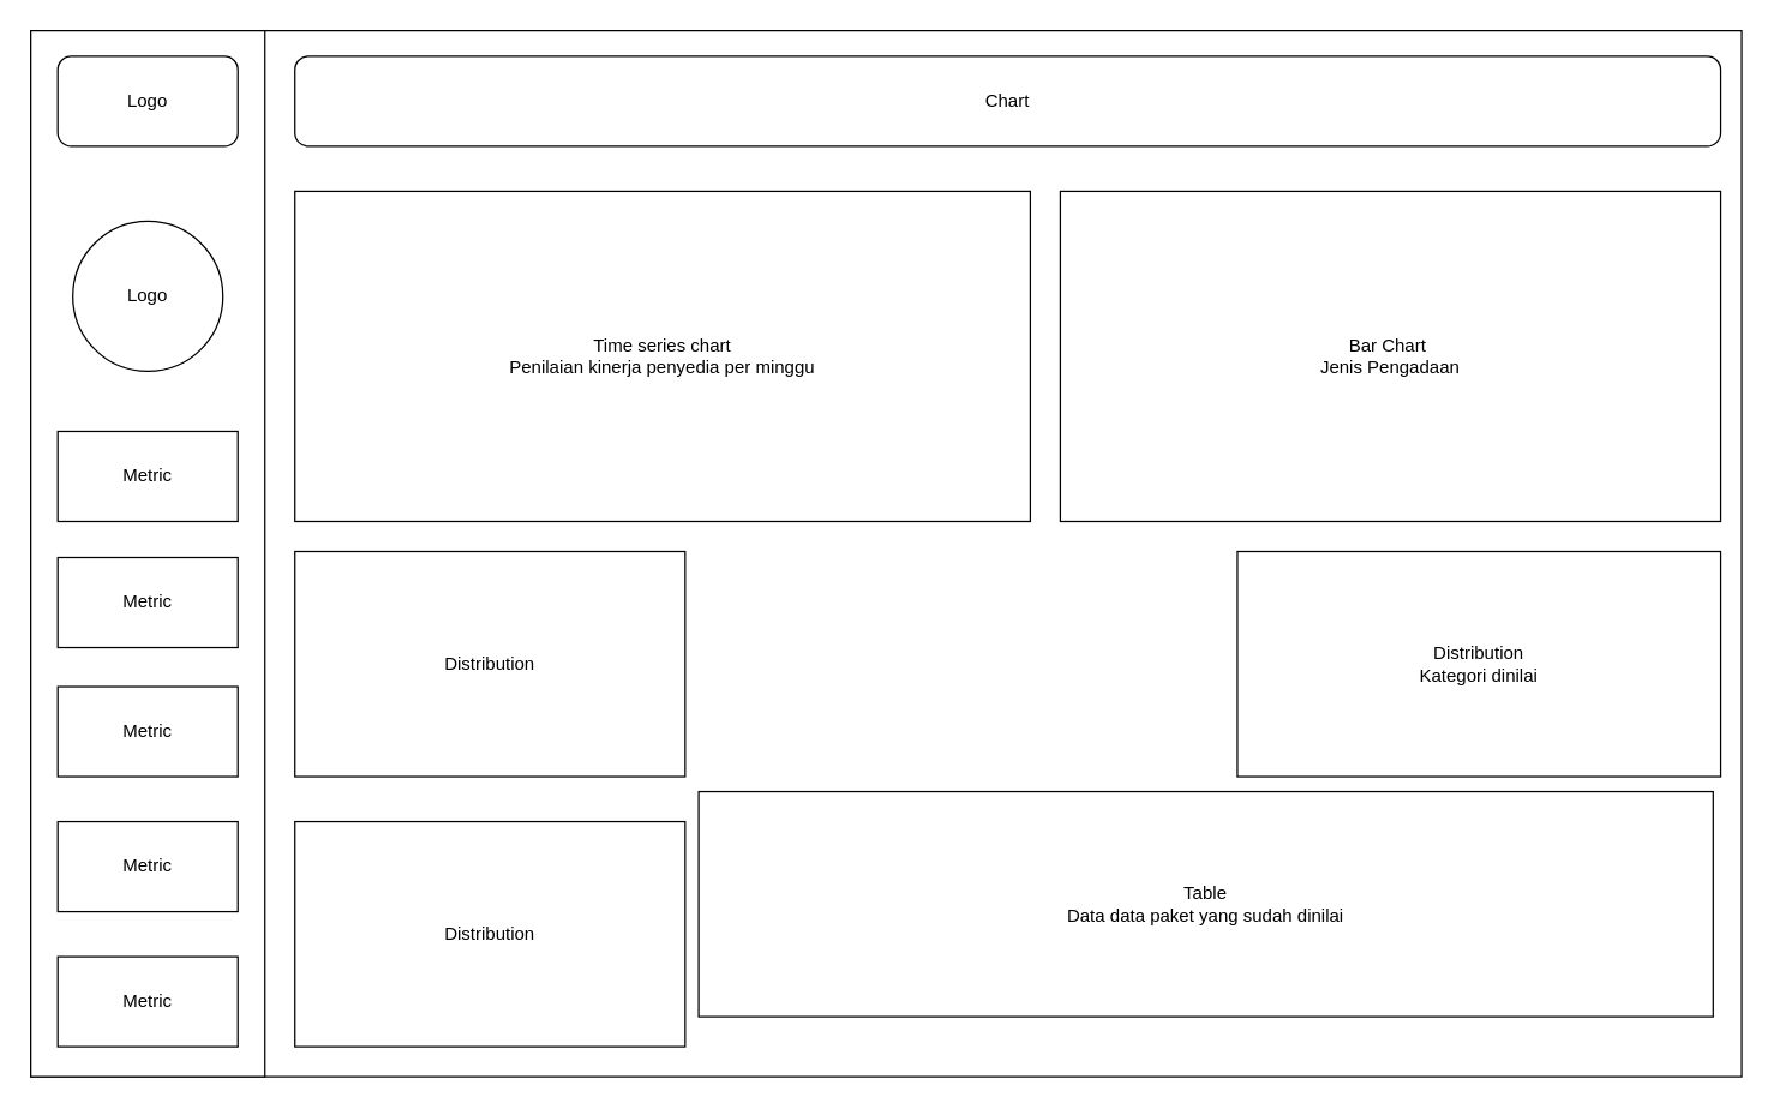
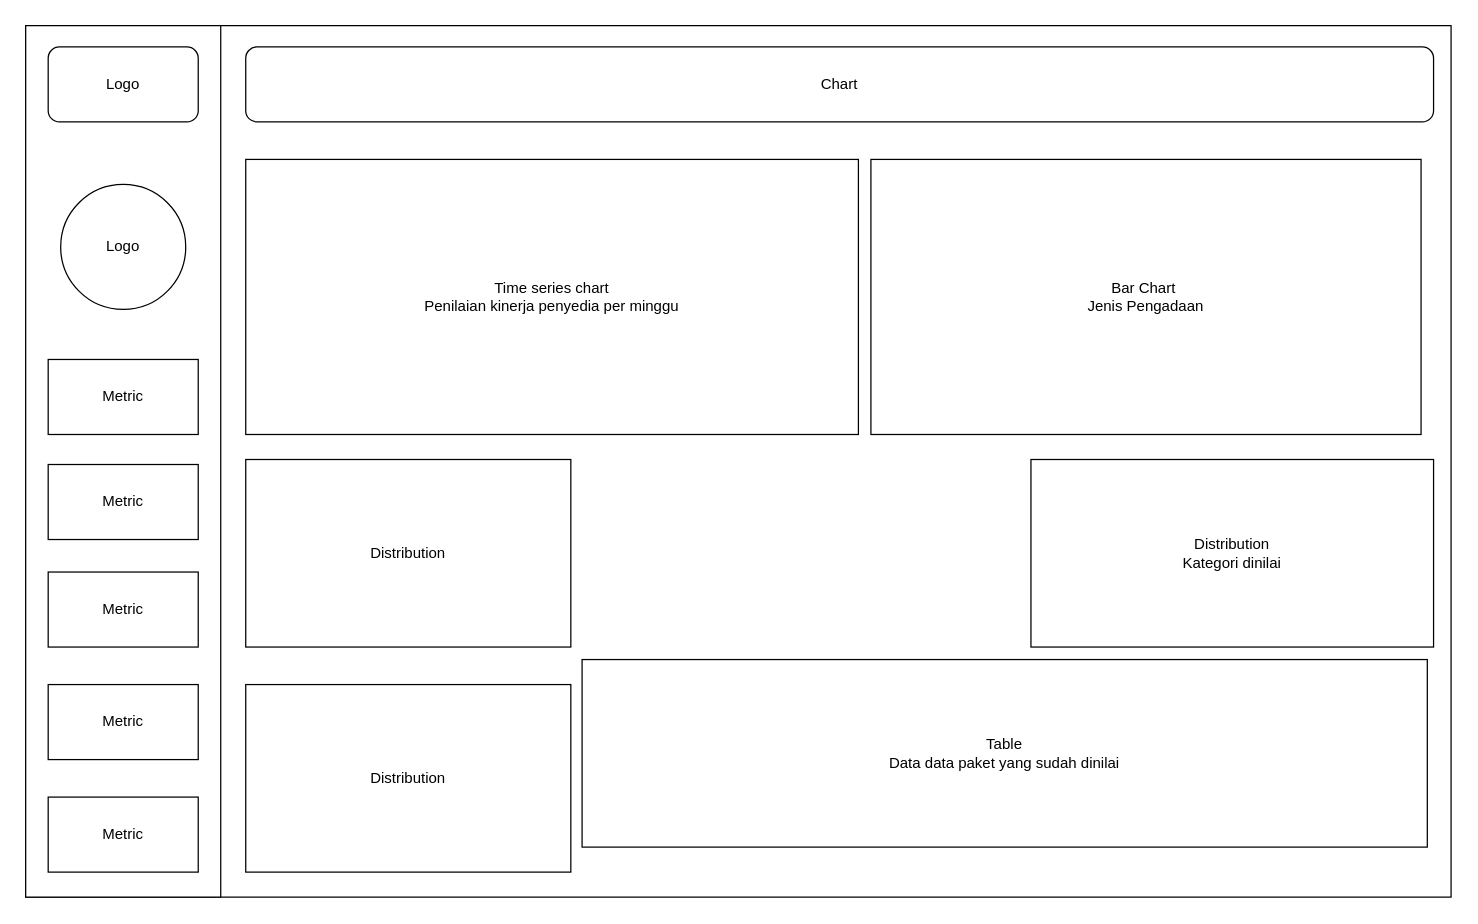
- <mxCell id="13" value="Bar Chart&amp;nbsp;&lt;div&gt;Jenis Pengadaan&lt;/div&gt;" style="rounded=0;whiteSpace=wrap;html=1;" vertex="1" parent="1"><mxGeometry x="706" y="127" width="440" height="220" as="geometry" /></mxCell>
+ <mxCell id="13" value="Bar Chart&amp;nbsp;&lt;div&gt;Jenis Pengadaan&lt;/div&gt;" style="rounded=0;whiteSpace=wrap;html=1;" vertex="1" parent="1"><mxGeometry x="696" y="127" width="440" height="220" as="geometry" /></mxCell>
